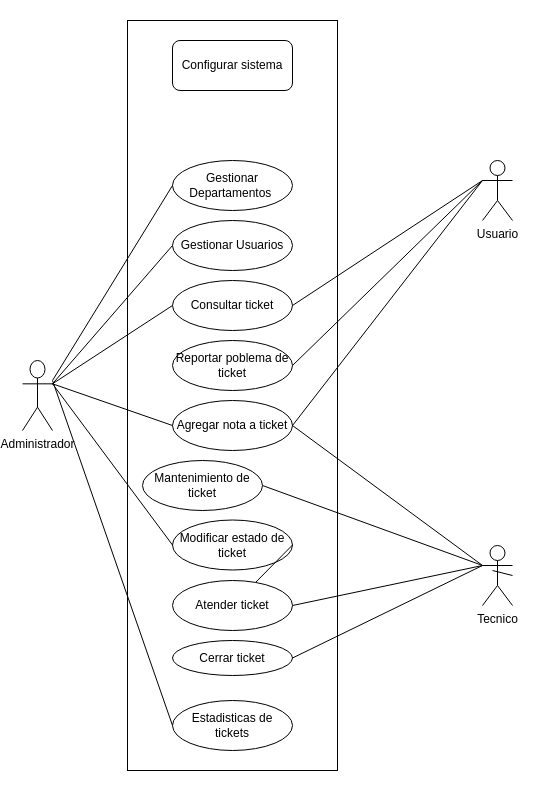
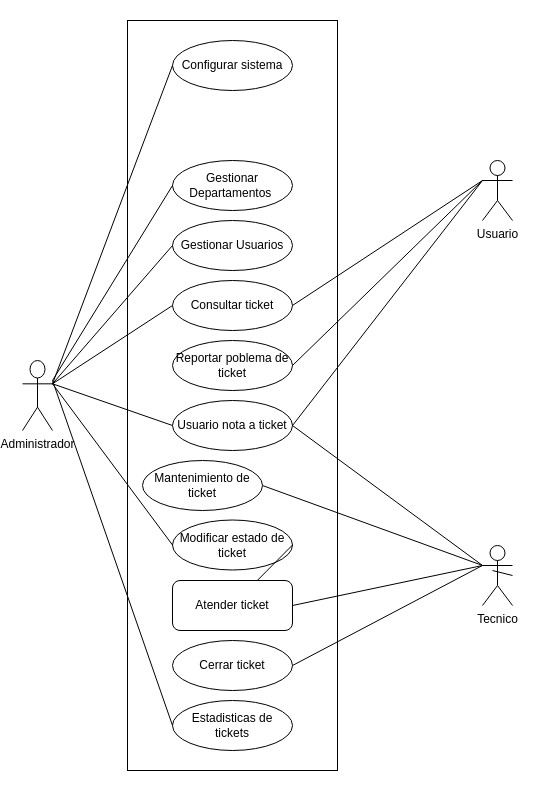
- <mxCell id="5" value="Configurar sistema" style="whiteSpace=wrap;html=1;rounded=1;" parent="1" vertex="1"><mxGeometry x="170" y="40" width="120" height="50" as="geometry" /></mxCell>
+ <mxCell id="5" value="Configurar sistema" style="ellipse;whiteSpace=wrap;html=1;" parent="1" vertex="1"><mxGeometry x="170" y="40" width="120" height="50" as="geometry" /></mxCell>
+ <mxCell id="20" value="" style="endArrow=none;html=1;rounded=0;exitX=1;exitY=0.333;exitDx=0;exitDy=0;exitPerimeter=0;entryX=0;entryY=0.5;entryDx=0;entryDy=0;" parent="1" source="2" target="5" edge="1"><mxGeometry width="50" height="50" relative="1" as="geometry"><mxPoint x="260" y="380" as="sourcePoint" /><mxPoint x="310" y="330" as="targetPoint" /></mxGeometry></mxCell>
- <mxCell id="25" value="Agregar nota a ticket" style="ellipse;whiteSpace=wrap;html=1;" parent="1" vertex="1"><mxGeometry x="170" y="400" width="120" height="50" as="geometry" /></mxCell>
+ <mxCell id="25" value="Usuario nota a ticket" style="ellipse;whiteSpace=wrap;html=1;" parent="1" vertex="1"><mxGeometry x="170" y="400" width="120" height="50" as="geometry" /></mxCell>
- <mxCell id="9" value="Atender ticket" style="ellipse;whiteSpace=wrap;html=1;" parent="1" vertex="1"><mxGeometry x="170" y="580" width="120" height="50" as="geometry" /></mxCell>
+ <mxCell id="9" value="Atender ticket" style="whiteSpace=wrap;html=1;rounded=1;" parent="1" vertex="1"><mxGeometry x="170" y="580" width="120" height="50" as="geometry" /></mxCell>
- <mxCell id="10" value="Cerrar ticket" style="ellipse;whiteSpace=wrap;html=1;" parent="1" vertex="1"><mxGeometry x="170" y="640" width="120" height="35" as="geometry" /></mxCell>
+ <mxCell id="10" value="Cerrar ticket" style="ellipse;whiteSpace=wrap;html=1;" parent="1" vertex="1"><mxGeometry x="170" y="640" width="120" height="50" as="geometry" /></mxCell>
